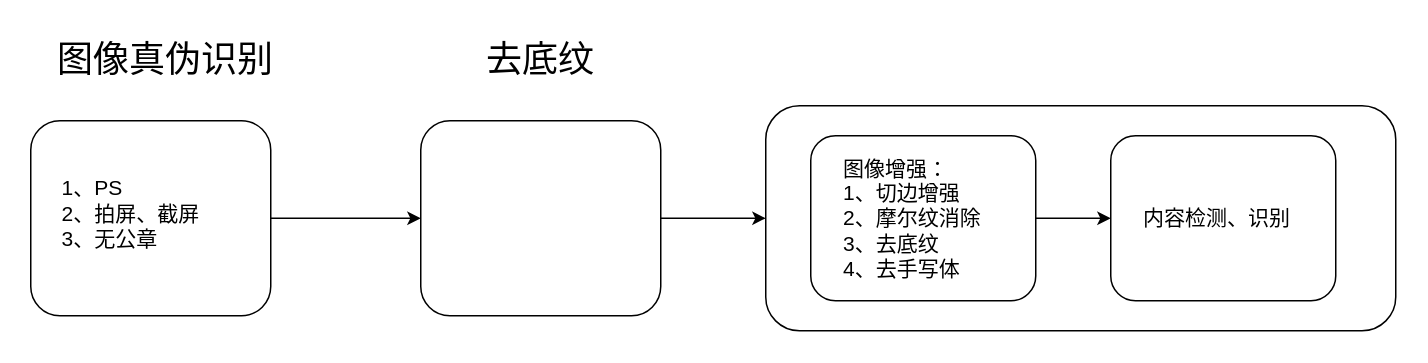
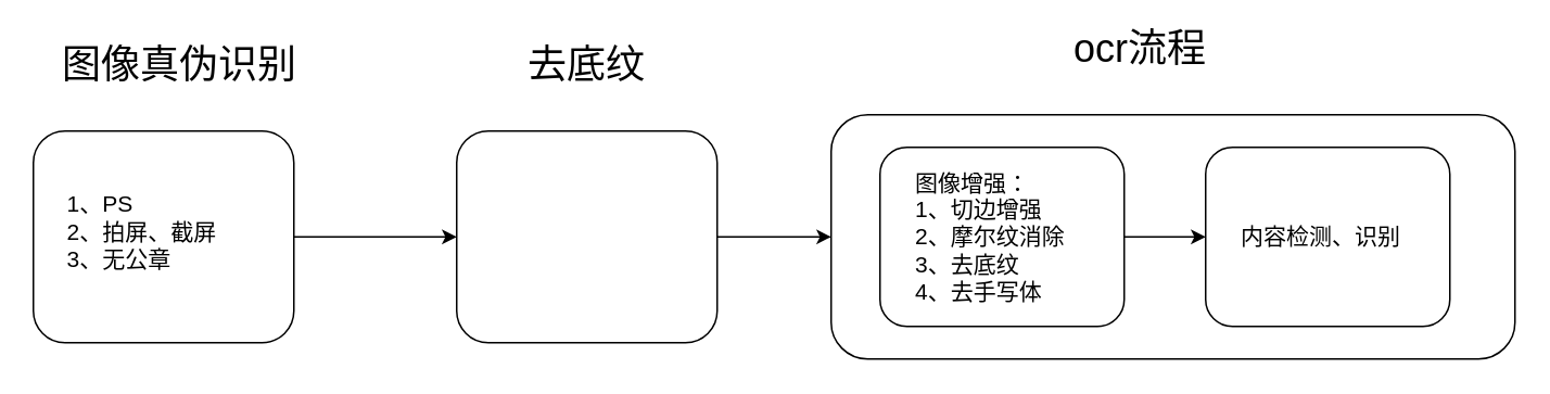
+ <mxCell id="5" value="&lt;font style=&quot;font-size: 24px;&quot;&gt;ocr流程&lt;/font&gt;" style="text;html=1;strokeColor=none;fillColor=none;align=center;verticalAlign=middle;whiteSpace=wrap;rounded=0;" vertex="1" parent="1"><mxGeometry x="630" y="20" width="140" height="20" as="geometry" /></mxCell>
